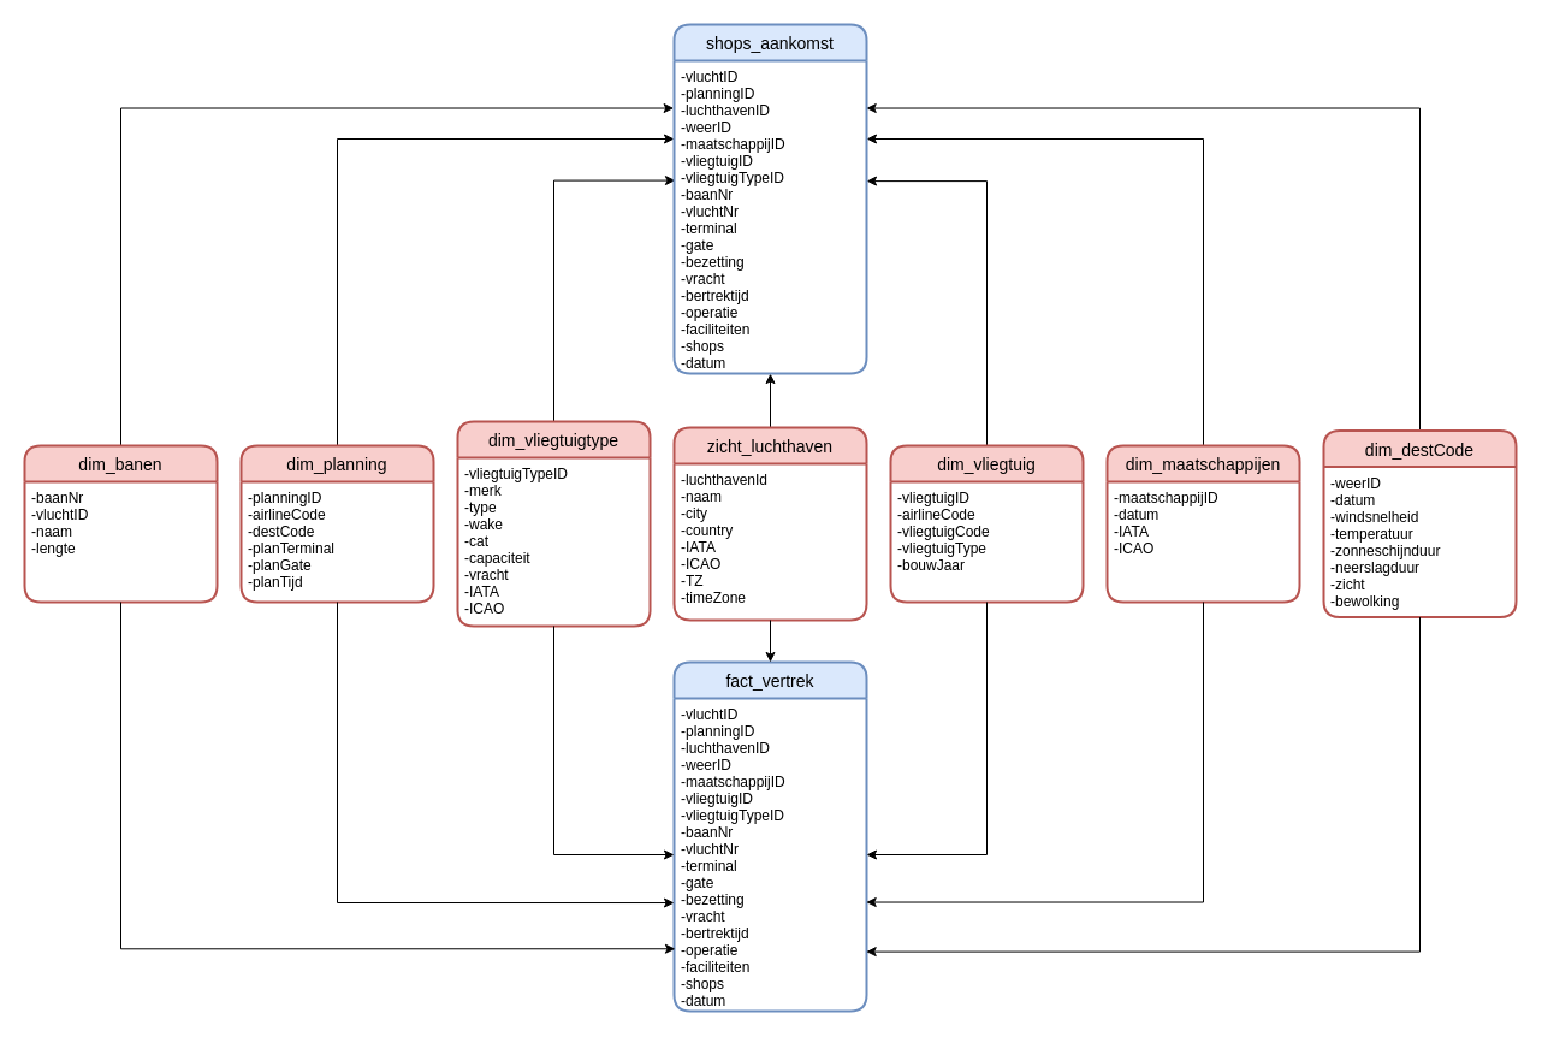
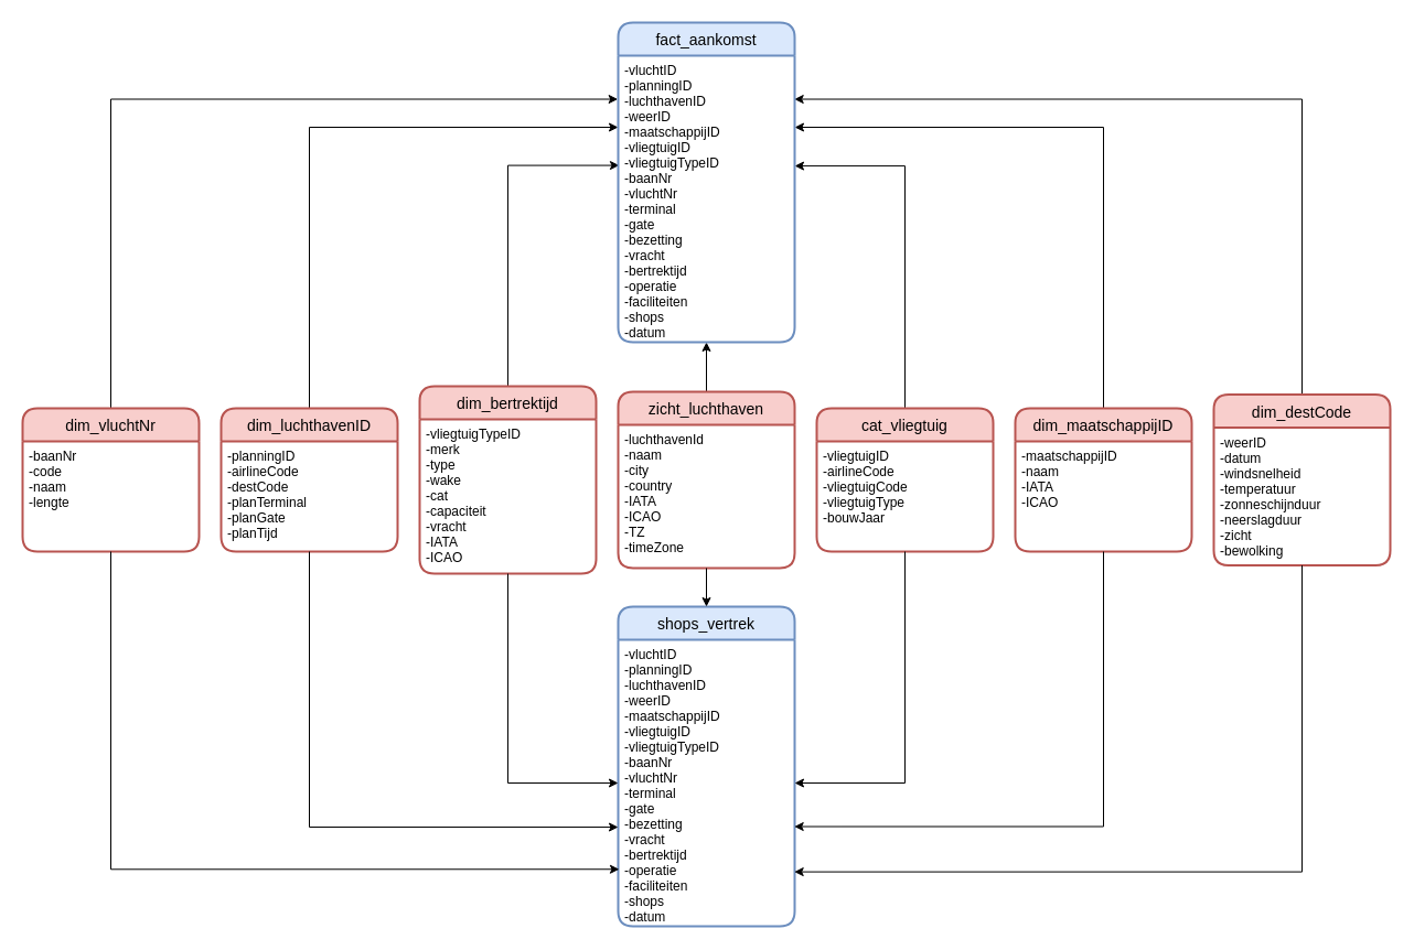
- <mxCell id="25" value="shops_aankomst" style="swimlane;childLayout=stackLayout;horizontal=1;startSize=30;horizontalStack=0;rounded=1;fontSize=14;fontStyle=0;strokeWidth=2;resizeParent=0;resizeLast=1;shadow=0;dashed=0;align=center;fillColor=#dae8fc;strokeColor=#6c8ebf;" vertex="1" parent="1"><mxGeometry x="560" y="20" width="160" height="290" as="geometry" /></mxCell>
+ <mxCell id="25" value="fact_aankomst" style="swimlane;childLayout=stackLayout;horizontal=1;startSize=30;horizontalStack=0;rounded=1;fontSize=14;fontStyle=0;strokeWidth=2;resizeParent=0;resizeLast=1;shadow=0;dashed=0;align=center;fillColor=#dae8fc;strokeColor=#6c8ebf;" vertex="1" parent="1"><mxGeometry x="560" y="20" width="160" height="290" as="geometry" /></mxCell>
- <mxCell id="15" value="dim_vliegtuigtype" style="swimlane;childLayout=stackLayout;horizontal=1;startSize=30;horizontalStack=0;rounded=1;fontSize=14;fontStyle=0;strokeWidth=2;resizeParent=0;resizeLast=1;shadow=0;dashed=0;align=center;fillColor=#f8cecc;strokeColor=#b85450;" vertex="1" parent="1"><mxGeometry x="380" y="350" width="160" height="170" as="geometry" /></mxCell>
+ <mxCell id="15" value="dim_bertrektijd" style="swimlane;childLayout=stackLayout;horizontal=1;startSize=30;horizontalStack=0;rounded=1;fontSize=14;fontStyle=0;strokeWidth=2;resizeParent=0;resizeLast=1;shadow=0;dashed=0;align=center;fillColor=#f8cecc;strokeColor=#b85450;" vertex="1" parent="1"><mxGeometry x="380" y="350" width="160" height="170" as="geometry" /></mxCell>
- <mxCell id="6" value="dim_banen" style="swimlane;childLayout=stackLayout;horizontal=1;startSize=30;horizontalStack=0;rounded=1;fontSize=14;fontStyle=0;strokeWidth=2;resizeParent=0;resizeLast=1;shadow=0;dashed=0;align=center;fillColor=#f8cecc;strokeColor=#b85450;" vertex="1" parent="1"><mxGeometry x="20" y="370" width="160" height="130" as="geometry" /></mxCell>
+ <mxCell id="6" value="dim_vluchtNr" style="swimlane;childLayout=stackLayout;horizontal=1;startSize=30;horizontalStack=0;rounded=1;fontSize=14;fontStyle=0;strokeWidth=2;resizeParent=0;resizeLast=1;shadow=0;dashed=0;align=center;fillColor=#f8cecc;strokeColor=#b85450;" vertex="1" parent="1"><mxGeometry x="20" y="370" width="160" height="130" as="geometry" /></mxCell>
- <mxCell id="3" value="dim_planning" style="swimlane;childLayout=stackLayout;horizontal=1;startSize=30;horizontalStack=0;rounded=1;fontSize=14;fontStyle=0;strokeWidth=2;resizeParent=0;resizeLast=1;shadow=0;dashed=0;align=center;fillColor=#f8cecc;strokeColor=#b85450;" vertex="1" parent="1"><mxGeometry x="200" y="370" width="160" height="130" as="geometry" /></mxCell>
+ <mxCell id="3" value="dim_luchthavenID" style="swimlane;childLayout=stackLayout;horizontal=1;startSize=30;horizontalStack=0;rounded=1;fontSize=14;fontStyle=0;strokeWidth=2;resizeParent=0;resizeLast=1;shadow=0;dashed=0;align=center;fillColor=#f8cecc;strokeColor=#b85450;" vertex="1" parent="1"><mxGeometry x="200" y="370" width="160" height="130" as="geometry" /></mxCell>
- <mxCell id="12" value="dim_vliegtuig" style="swimlane;childLayout=stackLayout;horizontal=1;startSize=30;horizontalStack=0;rounded=1;fontSize=14;fontStyle=0;strokeWidth=2;resizeParent=0;resizeLast=1;shadow=0;dashed=0;align=center;fillColor=#f8cecc;strokeColor=#b85450;" vertex="1" parent="1"><mxGeometry x="740" y="370" width="160" height="130" as="geometry" /></mxCell>
+ <mxCell id="12" value="cat_vliegtuig" style="swimlane;childLayout=stackLayout;horizontal=1;startSize=30;horizontalStack=0;rounded=1;fontSize=14;fontStyle=0;strokeWidth=2;resizeParent=0;resizeLast=1;shadow=0;dashed=0;align=center;fillColor=#f8cecc;strokeColor=#b85450;" vertex="1" parent="1"><mxGeometry x="740" y="370" width="160" height="130" as="geometry" /></mxCell>
- <mxCell id="18" value="dim_maatschappijen" style="swimlane;childLayout=stackLayout;horizontal=1;startSize=30;horizontalStack=0;rounded=1;fontSize=14;fontStyle=0;strokeWidth=2;resizeParent=0;resizeLast=1;shadow=0;dashed=0;align=center;fillColor=#f8cecc;strokeColor=#b85450;" vertex="1" parent="1"><mxGeometry x="920" y="370" width="160" height="130" as="geometry" /></mxCell>
+ <mxCell id="18" value="dim_maatschappijID" style="swimlane;childLayout=stackLayout;horizontal=1;startSize=30;horizontalStack=0;rounded=1;fontSize=14;fontStyle=0;strokeWidth=2;resizeParent=0;resizeLast=1;shadow=0;dashed=0;align=center;fillColor=#f8cecc;strokeColor=#b85450;" vertex="1" parent="1"><mxGeometry x="920" y="370" width="160" height="130" as="geometry" /></mxCell>
- <mxCell id="7" value="-baanNr&#10;-vluchtID&#10;-naam&#10;-lengte" style="align=left;strokeColor=none;fillColor=none;spacingLeft=4;fontSize=12;verticalAlign=top;resizable=0;rotatable=0;part=1;" vertex="1" parent="6"><mxGeometry y="30" width="160" height="100" as="geometry" /></mxCell>
+ <mxCell id="7" value="-baanNr&#10;-code&#10;-naam&#10;-lengte" style="align=left;strokeColor=none;fillColor=none;spacingLeft=4;fontSize=12;verticalAlign=top;resizable=0;rotatable=0;part=1;" vertex="1" parent="6"><mxGeometry y="30" width="160" height="100" as="geometry" /></mxCell>
- <mxCell id="19" value="-maatschappijID&#10;-datum&#10;-IATA&#10;-ICAO" style="align=left;strokeColor=none;fillColor=none;spacingLeft=4;fontSize=12;verticalAlign=top;resizable=0;rotatable=0;part=1;" vertex="1" parent="18"><mxGeometry y="30" width="160" height="100" as="geometry" /></mxCell>
+ <mxCell id="19" value="-maatschappijID&#10;-naam&#10;-IATA&#10;-ICAO" style="align=left;strokeColor=none;fillColor=none;spacingLeft=4;fontSize=12;verticalAlign=top;resizable=0;rotatable=0;part=1;" vertex="1" parent="18"><mxGeometry y="30" width="160" height="100" as="geometry" /></mxCell>
- <mxCell id="23" value="fact_vertrek" style="swimlane;childLayout=stackLayout;horizontal=1;startSize=30;horizontalStack=0;rounded=1;fontSize=14;fontStyle=0;strokeWidth=2;resizeParent=0;resizeLast=1;shadow=0;dashed=0;align=center;fillColor=#dae8fc;strokeColor=#6c8ebf;" vertex="1" parent="1"><mxGeometry x="560" y="550" width="160" height="290" as="geometry" /></mxCell>
+ <mxCell id="23" value="shops_vertrek" style="swimlane;childLayout=stackLayout;horizontal=1;startSize=30;horizontalStack=0;rounded=1;fontSize=14;fontStyle=0;strokeWidth=2;resizeParent=0;resizeLast=1;shadow=0;dashed=0;align=center;fillColor=#dae8fc;strokeColor=#6c8ebf;" vertex="1" parent="1"><mxGeometry x="560" y="550" width="160" height="290" as="geometry" /></mxCell>
